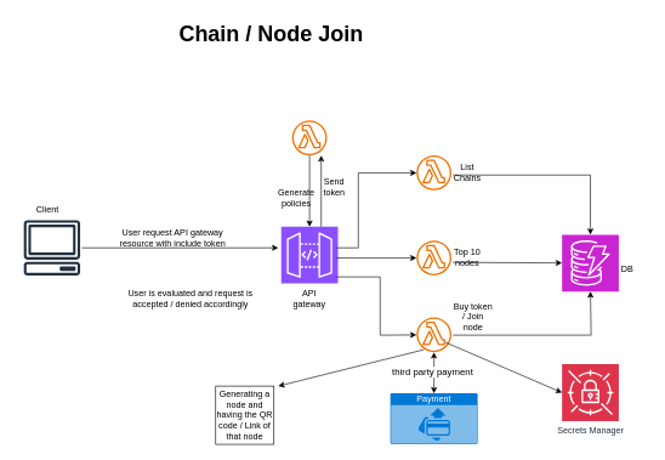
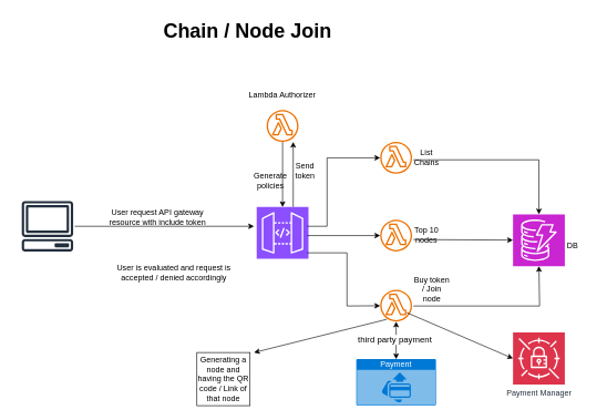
+ <mxCell id="7" value="Lambda Authorizer" style="text;html=1;strokeColor=none;fillColor=none;align=center;verticalAlign=middle;whiteSpace=wrap;rounded=0;" parent="1" vertex="1"><mxGeometry x="370" y="121" width="110" height="44" as="geometry" /></mxCell>
- <mxCell id="6" value="Client" style="text;html=1;strokeColor=none;fillColor=none;align=center;verticalAlign=middle;whiteSpace=wrap;rounded=0;" parent="1" vertex="1"><mxGeometry x="20" y="272" width="90" height="30" as="geometry" /></mxCell>
- <mxCell id="35" value="API gateway" style="text;html=1;align=center;verticalAlign=middle;whiteSpace=wrap;rounded=0;" vertex="1" parent="1"><mxGeometry x="395" y="395" width="60" height="30" as="geometry" /></mxCell>
- <mxCell id="19" value="Secrets Manager" style="sketch=0;points=[[0,0,0],[0.25,0,0],[0.5,0,0],[0.75,0,0],[1,0,0],[0,1,0],[0.25,1,0],[0.5,1,0],[0.75,1,0],[1,1,0],[0,0.25,0],[0,0.5,0],[0,0.75,0],[1,0.25,0],[1,0.5,0],[1,0.75,0]];outlineConnect=0;fontColor=#232F3E;fillColor=#DD344C;strokeColor=#ffffff;dashed=0;verticalLabelPosition=bottom;verticalAlign=top;align=center;html=1;fontSize=12;fontStyle=0;aspect=fixed;shape=mxgraph.aws4.resourceIcon;resIcon=mxgraph.aws4.secrets_manager;" parent="1" vertex="1"><mxGeometry x="772" y="500" width="78" height="78" as="geometry" /></mxCell>
+ <mxCell id="19" value="Payment Manager" style="sketch=0;points=[[0,0,0],[0.25,0,0],[0.5,0,0],[0.75,0,0],[1,0,0],[0,1,0],[0.25,1,0],[0.5,1,0],[0.75,1,0],[1,1,0],[0,0.25,0],[0,0.5,0],[0,0.75,0],[1,0.25,0],[1,0.5,0],[1,0.75,0]];outlineConnect=0;fontColor=#232F3E;fillColor=#DD344C;strokeColor=#ffffff;dashed=0;verticalLabelPosition=bottom;verticalAlign=top;align=center;html=1;fontSize=12;fontStyle=0;aspect=fixed;shape=mxgraph.aws4.resourceIcon;resIcon=mxgraph.aws4.secrets_manager;" parent="1" vertex="1"><mxGeometry x="772" y="500" width="78" height="78" as="geometry" /></mxCell>
